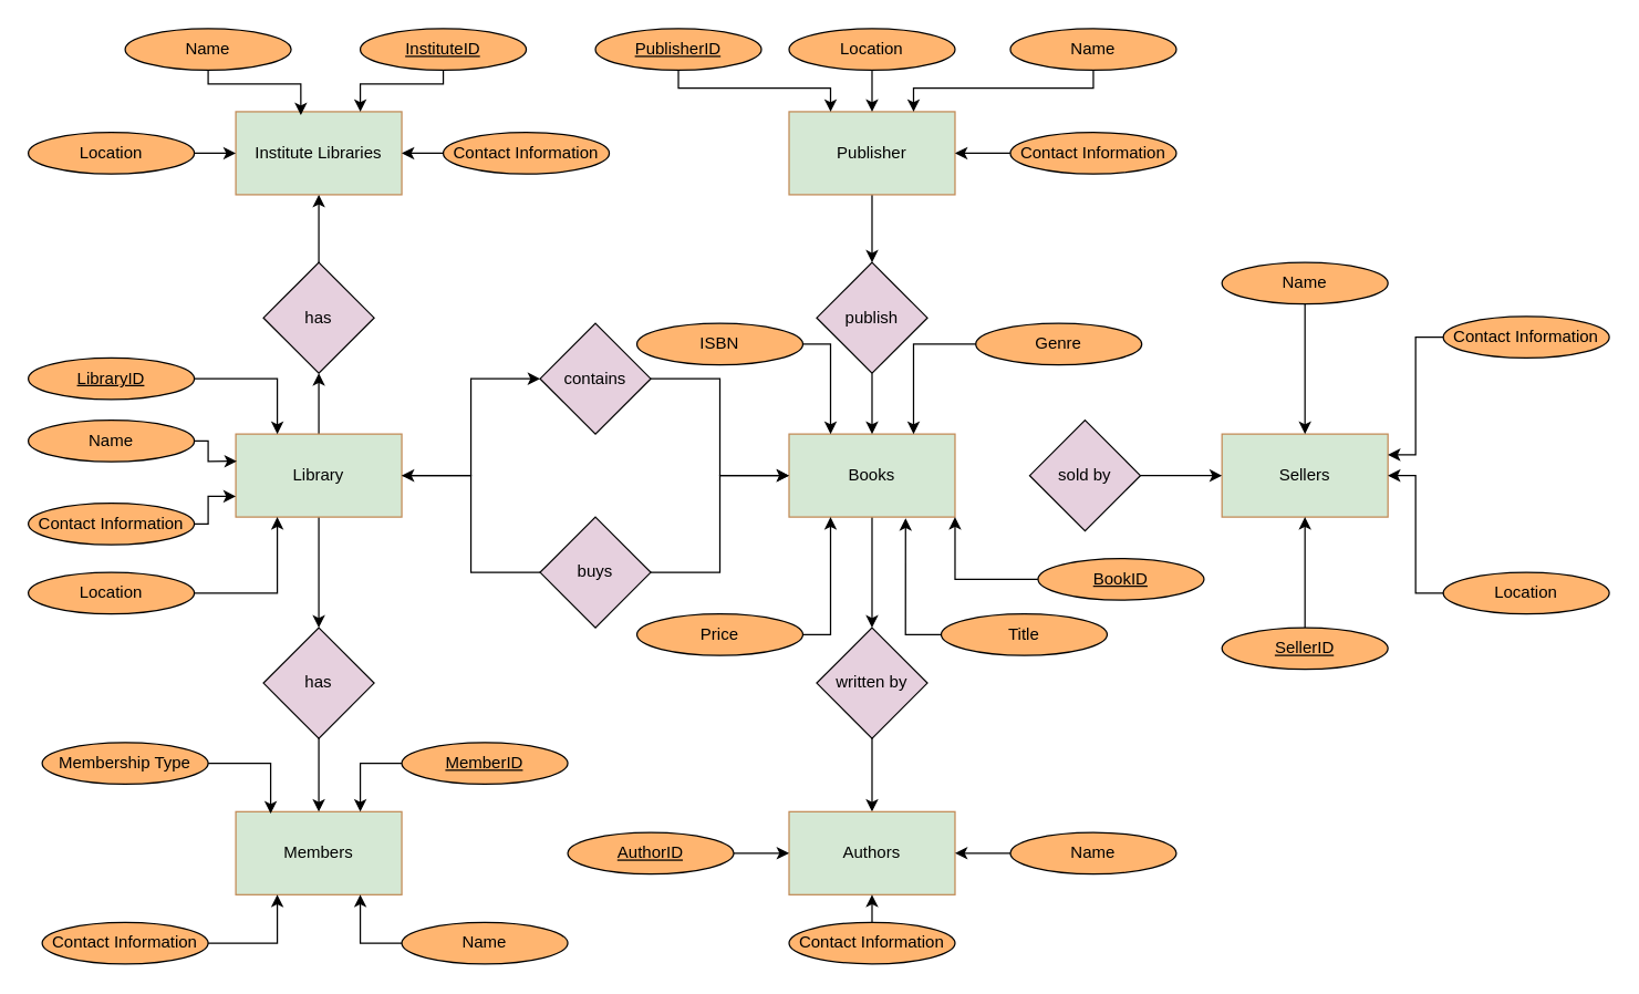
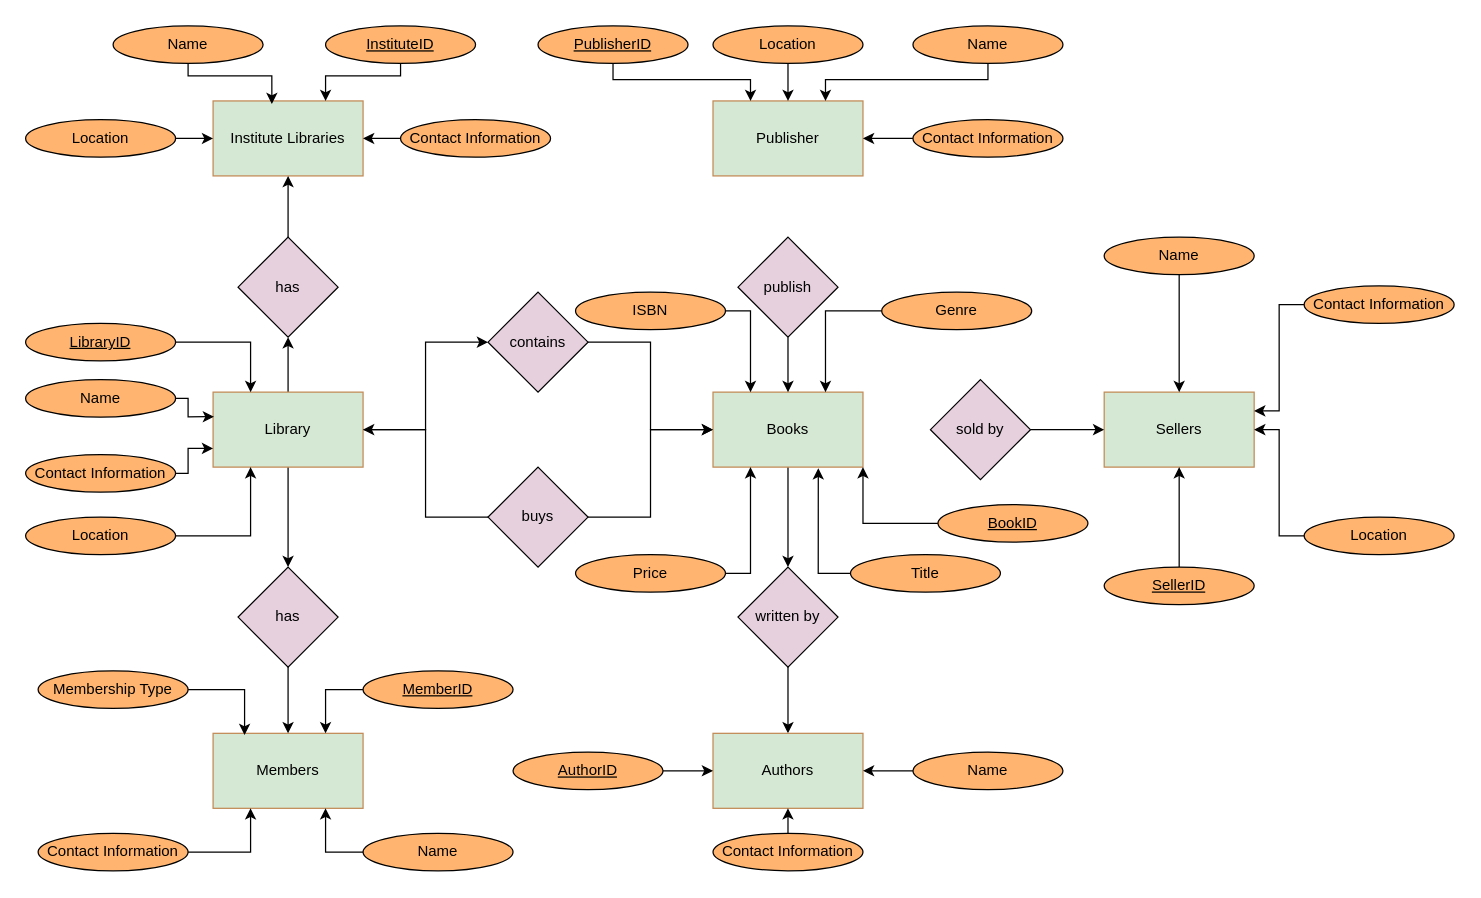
- <mxCell id="24" style="edgeStyle=orthogonalEdgeStyle;rounded=0;orthogonalLoop=1;jettySize=auto;html=1;entryX=0.5;entryY=0;entryDx=0;entryDy=0;fillColor=#FFB570;" edge="1" parent="1" source="25" target="23"><mxGeometry relative="1" as="geometry" /></mxCell>
